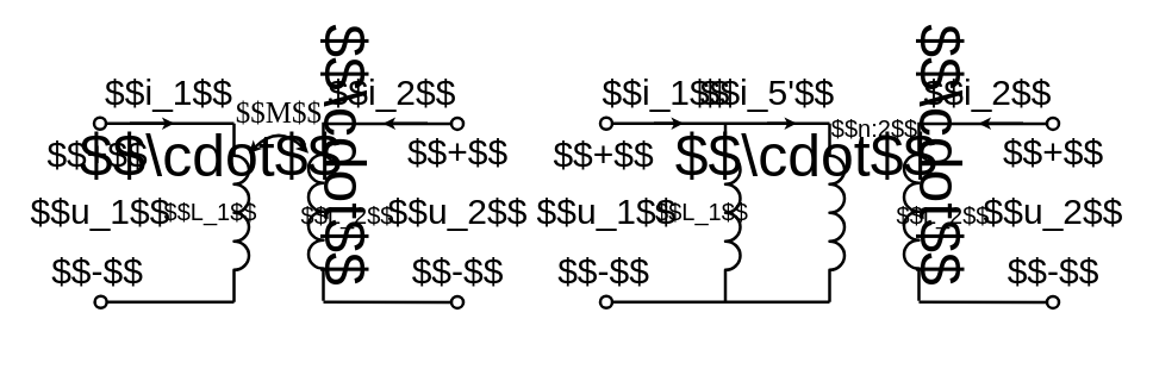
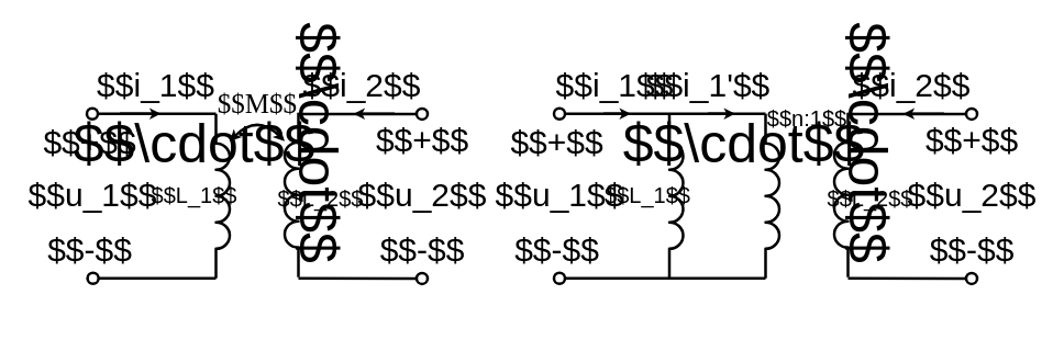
- <mxCell id="26" value="$$i_5'$$" style="text;html=1;resizable=1;autosize=1;align=center;verticalAlign=middle;points=[];fillColor=none;strokeColor=none;rounded=0;fontSize=12;connectable=1;movable=1;rotatable=1;deletable=1;editable=1;" vertex="1" parent="1"><mxGeometry x="248" y="21" width="17" height="20" as="geometry" /></mxCell>
+ <mxCell id="26" value="$$i_1'$$" style="text;html=1;resizable=1;autosize=1;align=center;verticalAlign=middle;points=[];fillColor=none;strokeColor=none;rounded=0;fontSize=12;connectable=1;movable=1;rotatable=1;deletable=1;editable=1;" vertex="1" parent="1"><mxGeometry x="248" y="21" width="17" height="20" as="geometry" /></mxCell>
- <mxCell id="44" value="$$n:2$$" style="text;html=1;align=center;verticalAlign=middle;resizable=1;points=[];autosize=1;strokeColor=none;fillColor=none;fontSize=8;movable=1;rotatable=1;deletable=1;editable=1;connectable=1;" vertex="1" parent="1"><mxGeometry x="278" y="36" width="30" height="14.58" as="geometry" /></mxCell>
+ <mxCell id="44" value="$$n:1$$" style="text;html=1;align=center;verticalAlign=middle;resizable=1;points=[];autosize=1;strokeColor=none;fillColor=none;fontSize=8;movable=1;rotatable=1;deletable=1;editable=1;connectable=1;" vertex="1" parent="1"><mxGeometry x="278" y="36" width="30" height="14.58" as="geometry" /></mxCell>
